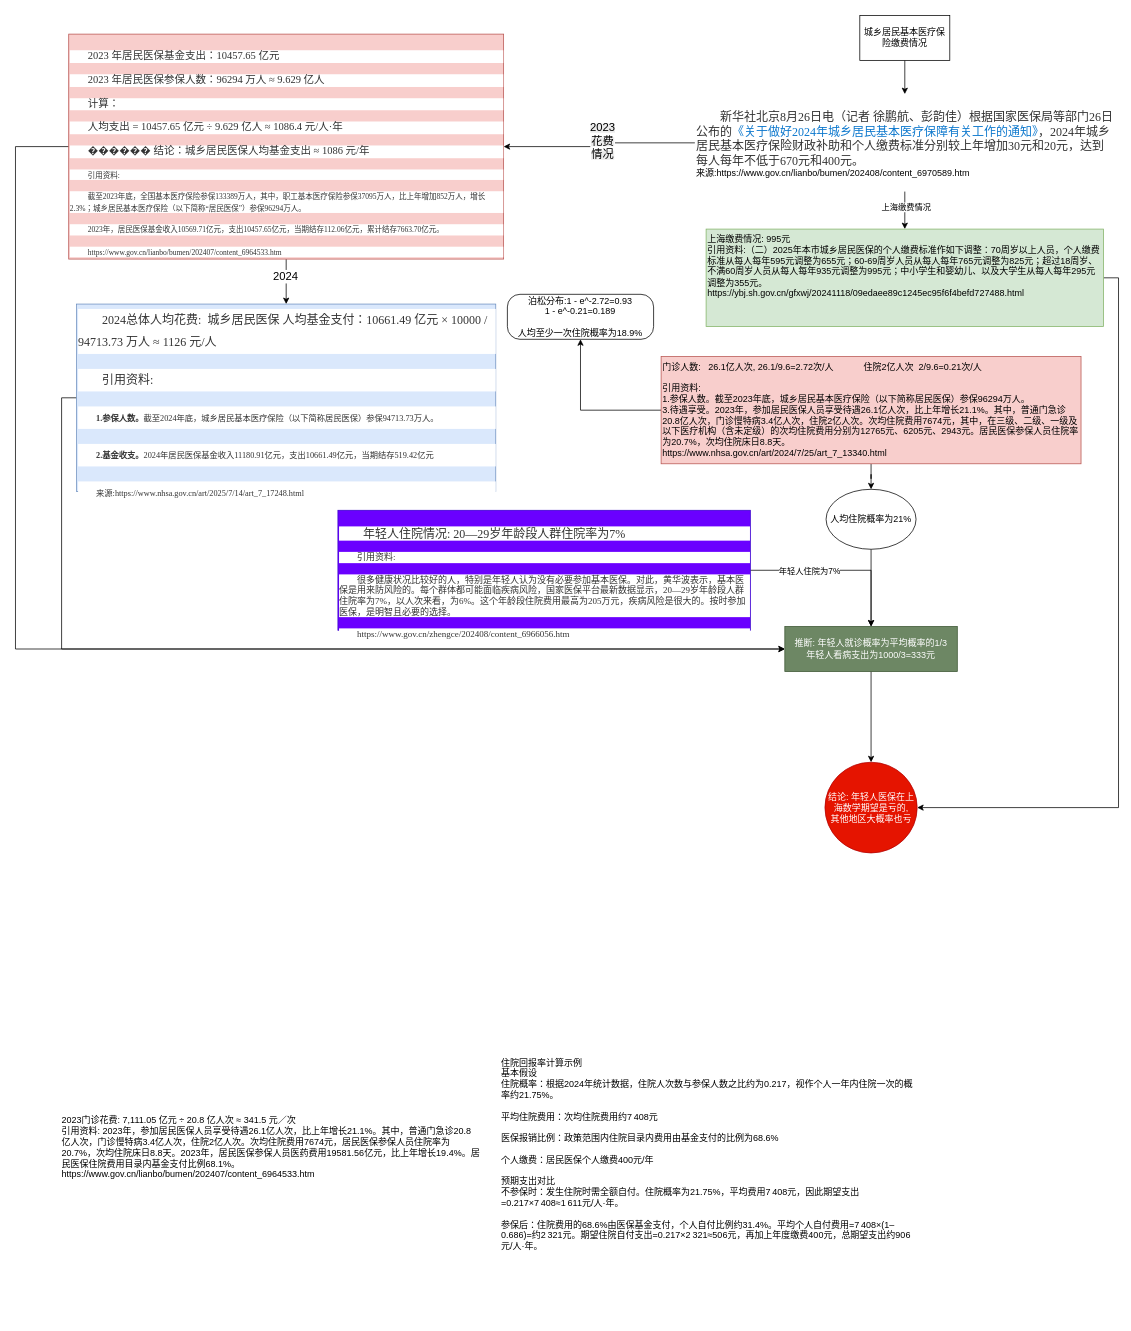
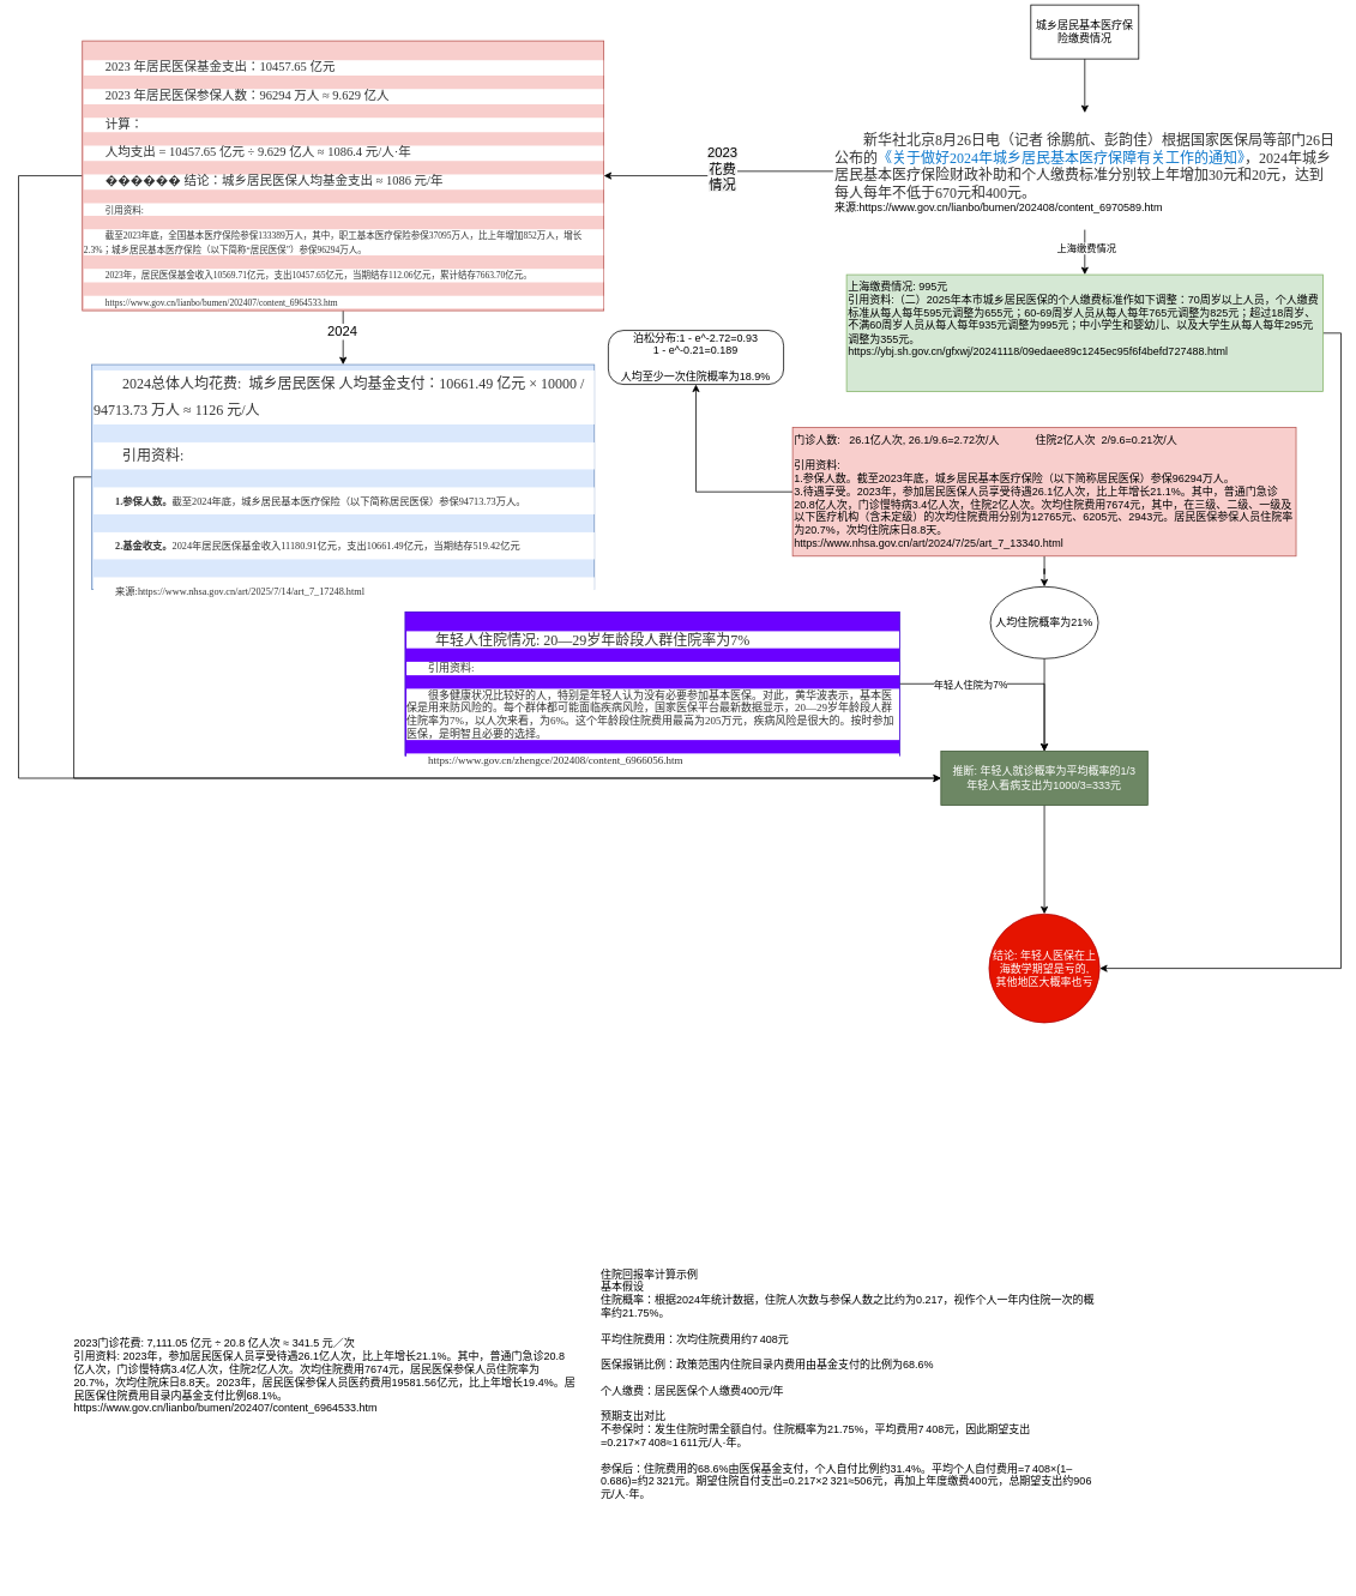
- <mxCell id="3" value="城乡居民基本医疗保险缴费情况" style="rounded=0;whiteSpace=wrap;html=1;" parent="1" vertex="1"><mxGeometry x="1146" y="20" width="120" height="60" as="geometry" /></mxCell>
+ <mxCell id="3" value="城乡居民基本医疗保险缴费情况" style="rounded=0;whiteSpace=wrap;html=1;" parent="1" vertex="1"><mxGeometry x="1146" y="5" width="120" height="60" as="geometry" /></mxCell>
- <mxCell id="28" value="泊松分布:1 - e^-2.72=0.93&lt;div&gt;1 - e^-0.21=0.189&lt;/div&gt;&lt;div&gt;&lt;br&gt;&lt;/div&gt;&lt;div&gt;人均至少一次住院概率为18.9%&lt;/div&gt;" style="rounded=1;whiteSpace=wrap;html=1;arcSize=28;" parent="1" vertex="1"><mxGeometry x="676" y="392" width="195" height="60" as="geometry" /></mxCell>
+ <mxCell id="28" value="泊松分布:1 - e^-2.72=0.93&lt;div&gt;1 - e^-0.21=0.189&lt;/div&gt;&lt;div&gt;&lt;br&gt;&lt;/div&gt;&lt;div&gt;人均至少一次住院概率为18.9%&lt;/div&gt;" style="rounded=1;whiteSpace=wrap;html=1;arcSize=28;" parent="1" vertex="1"><mxGeometry x="676" y="367" width="195" height="60" as="geometry" /></mxCell>
